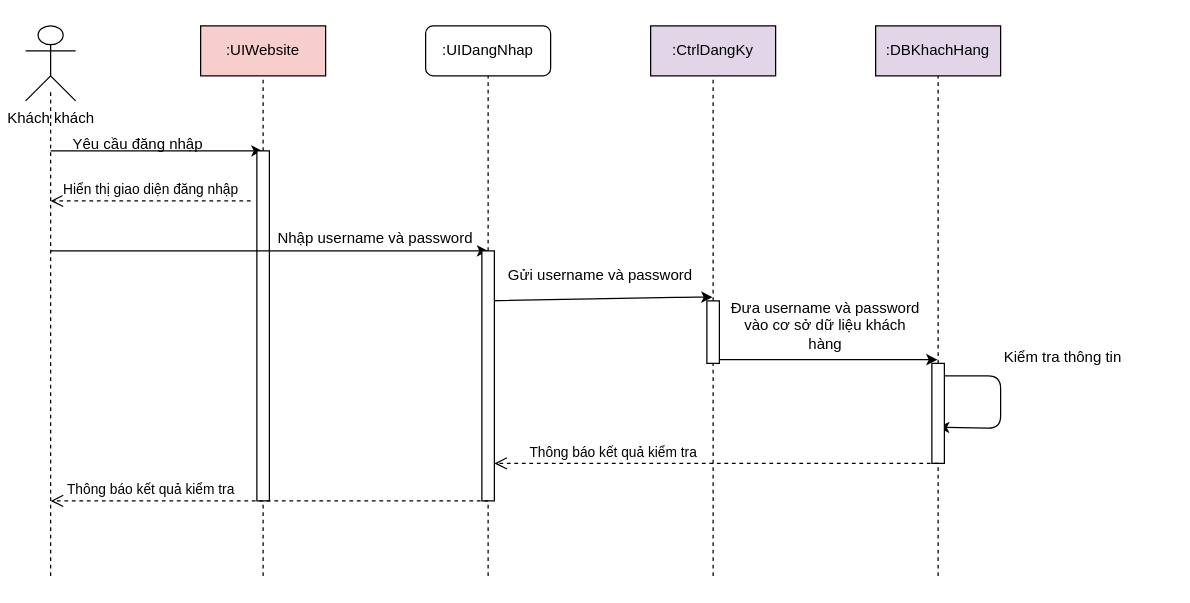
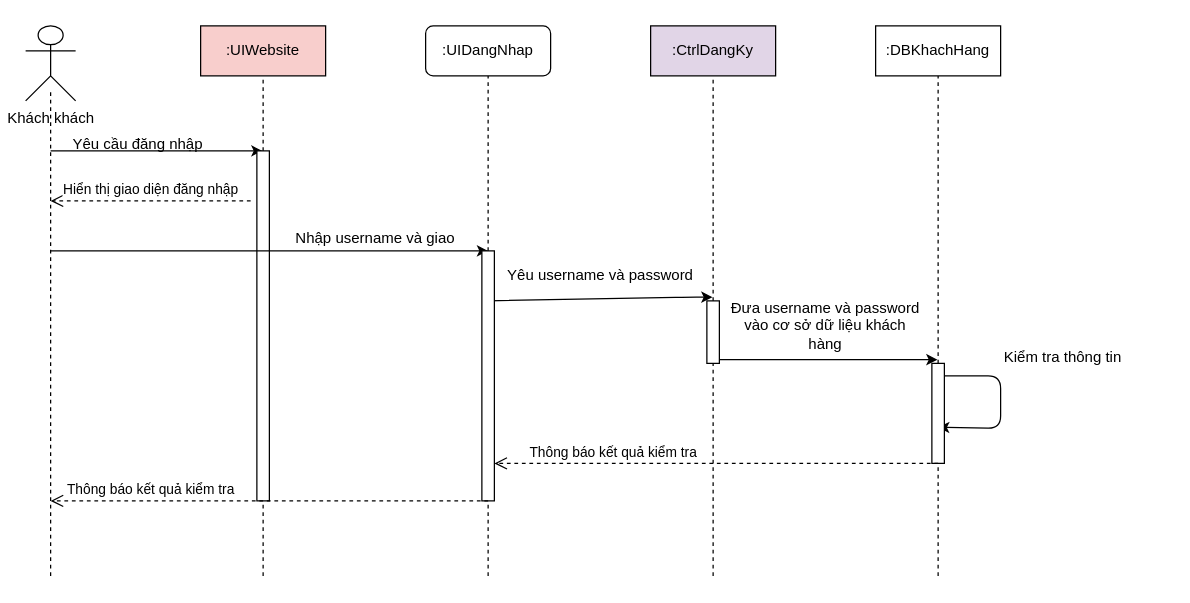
- <mxCell id="18" value=":DBKhachHang" style="rounded=0;whiteSpace=wrap;html=1;fillColor=#e1d5e7;" vertex="1" parent="1"><mxGeometry x="700" y="20" width="100" height="40" as="geometry" /></mxCell>
+ <mxCell id="18" value=":DBKhachHang" style="rounded=0;whiteSpace=wrap;html=1;" vertex="1" parent="1"><mxGeometry x="700" y="20" width="100" height="40" as="geometry" /></mxCell>
- <mxCell id="6" value="Nhập username và password" style="text;html=1;strokeColor=none;fillColor=none;align=center;verticalAlign=middle;whiteSpace=wrap;rounded=0;" vertex="1" parent="1"><mxGeometry x="220" y="180" width="160" height="20" as="geometry" /></mxCell>
+ <mxCell id="6" value="Nhập username và giao" style="text;html=1;strokeColor=none;fillColor=none;align=center;verticalAlign=middle;whiteSpace=wrap;rounded=0;" vertex="1" parent="1"><mxGeometry x="220" y="180" width="160" height="20" as="geometry" /></mxCell>
- <mxCell id="8" value="Gửi username và password" style="text;html=1;strokeColor=none;fillColor=none;align=center;verticalAlign=middle;whiteSpace=wrap;rounded=0;" vertex="1" parent="1"><mxGeometry x="400" y="210" width="160" height="20" as="geometry" /></mxCell>
+ <mxCell id="8" value="Yêu username và password" style="text;html=1;strokeColor=none;fillColor=none;align=center;verticalAlign=middle;whiteSpace=wrap;rounded=0;" vertex="1" parent="1"><mxGeometry x="400" y="210" width="160" height="20" as="geometry" /></mxCell>
